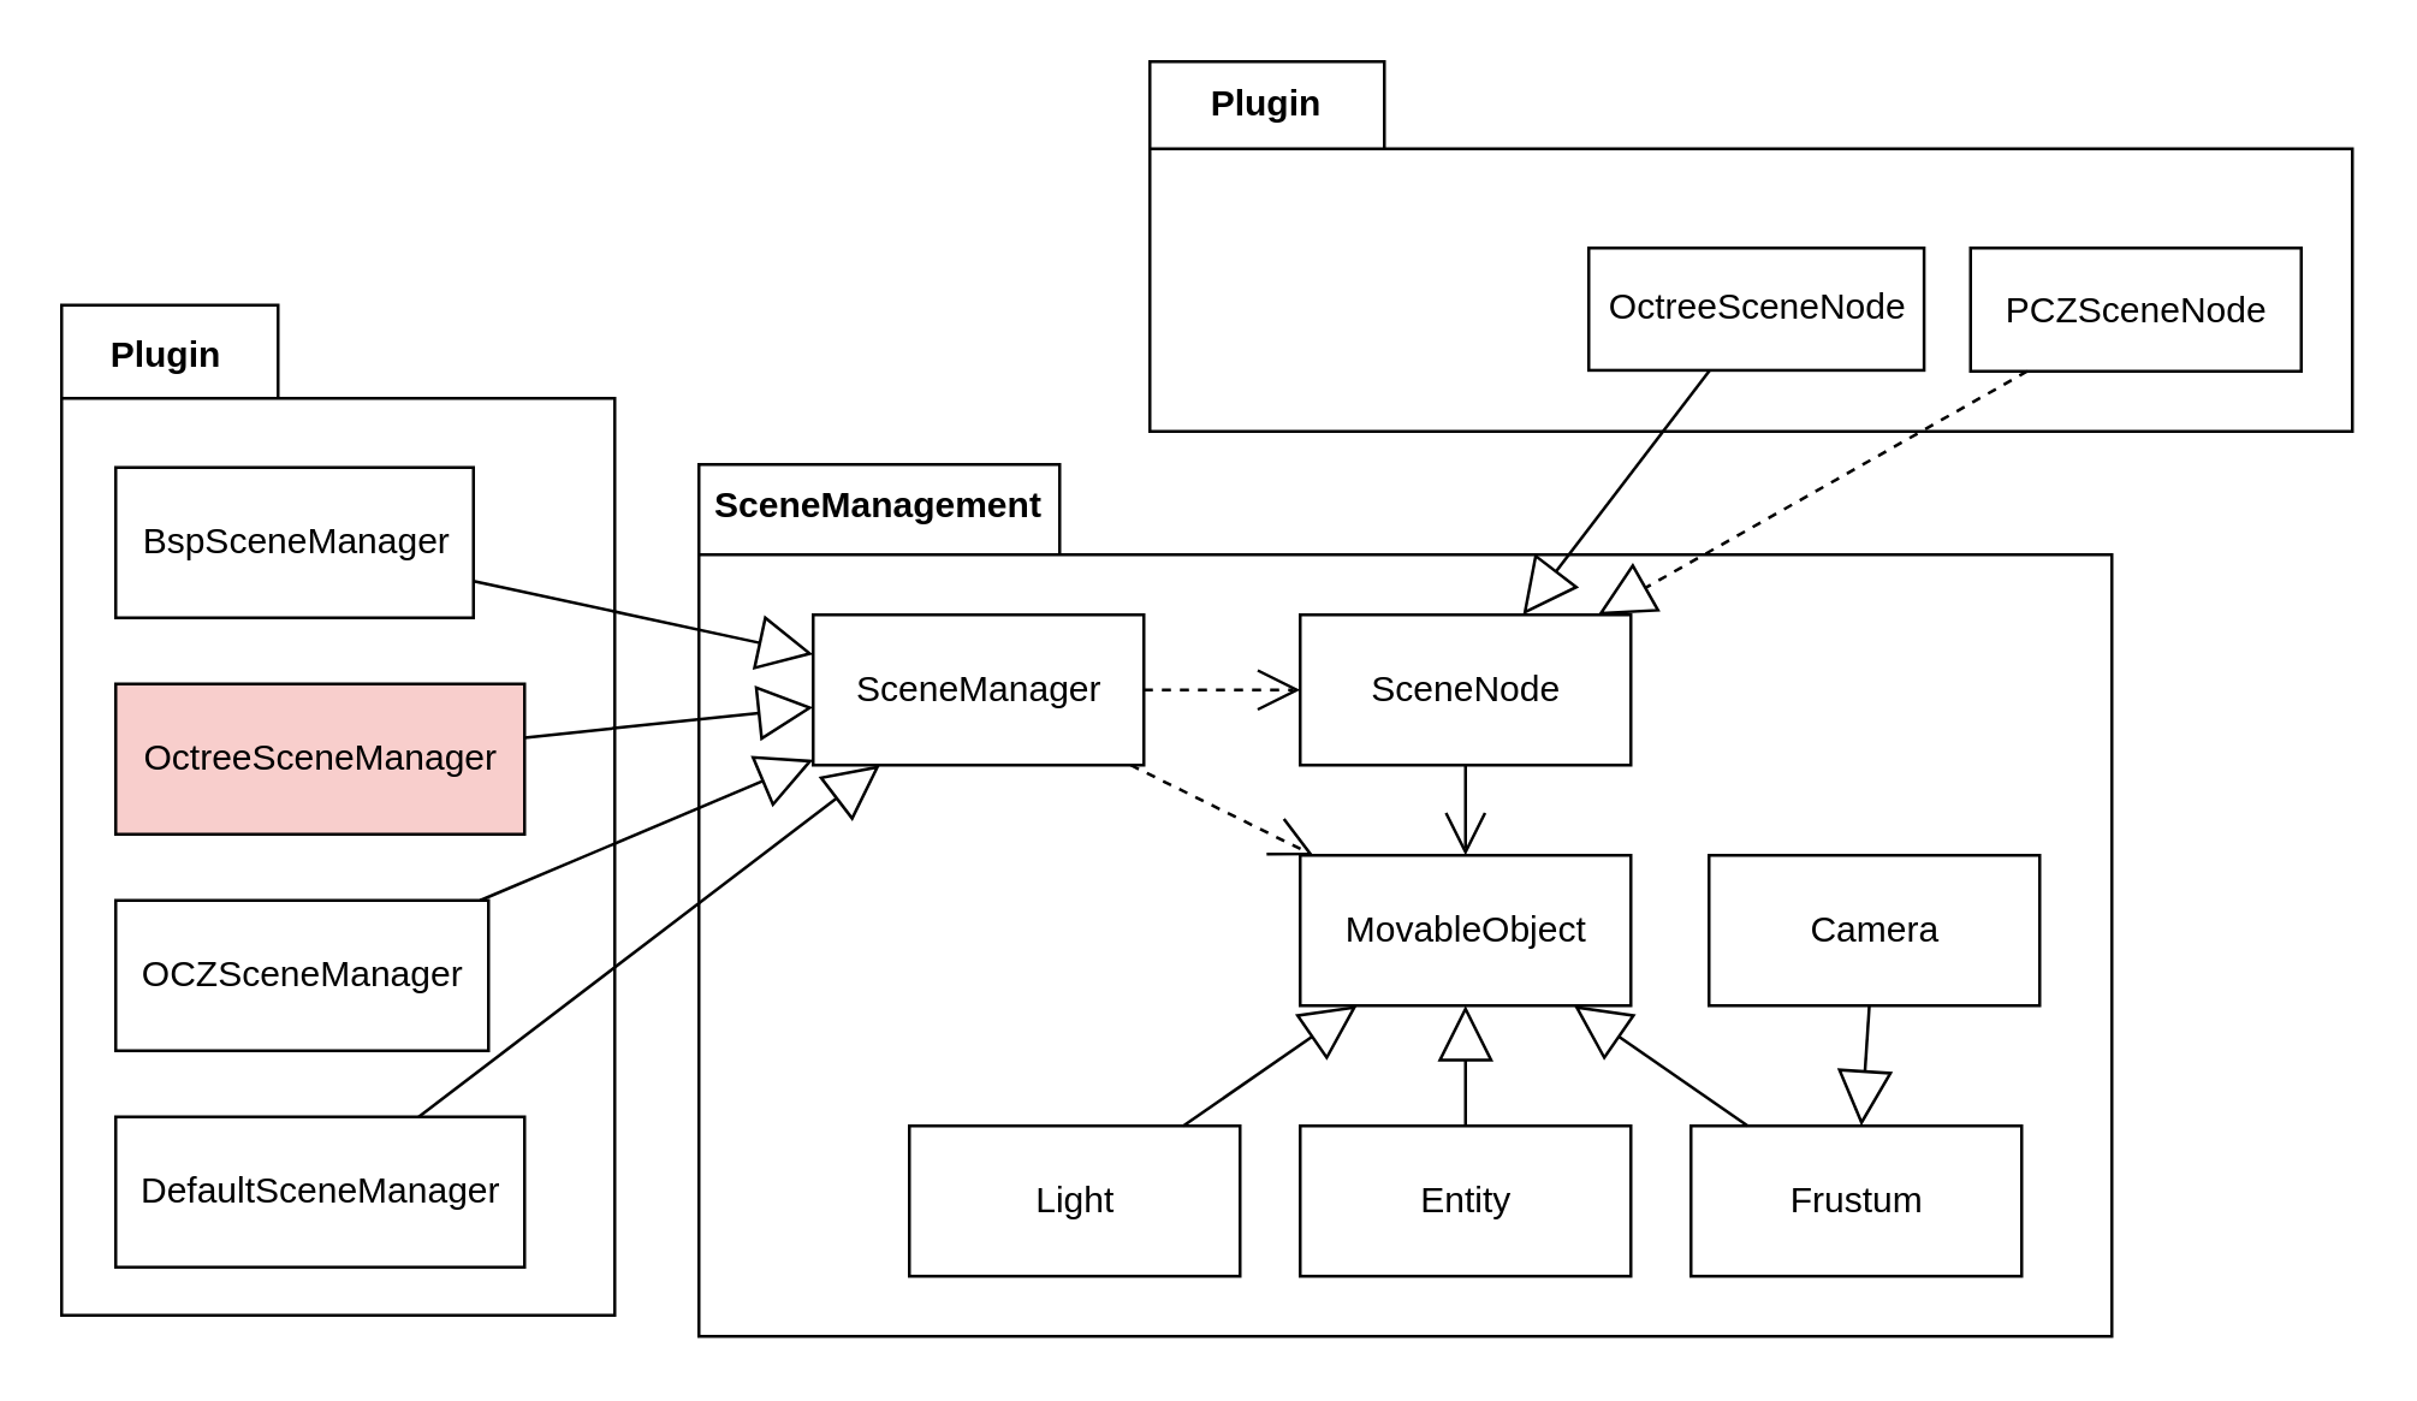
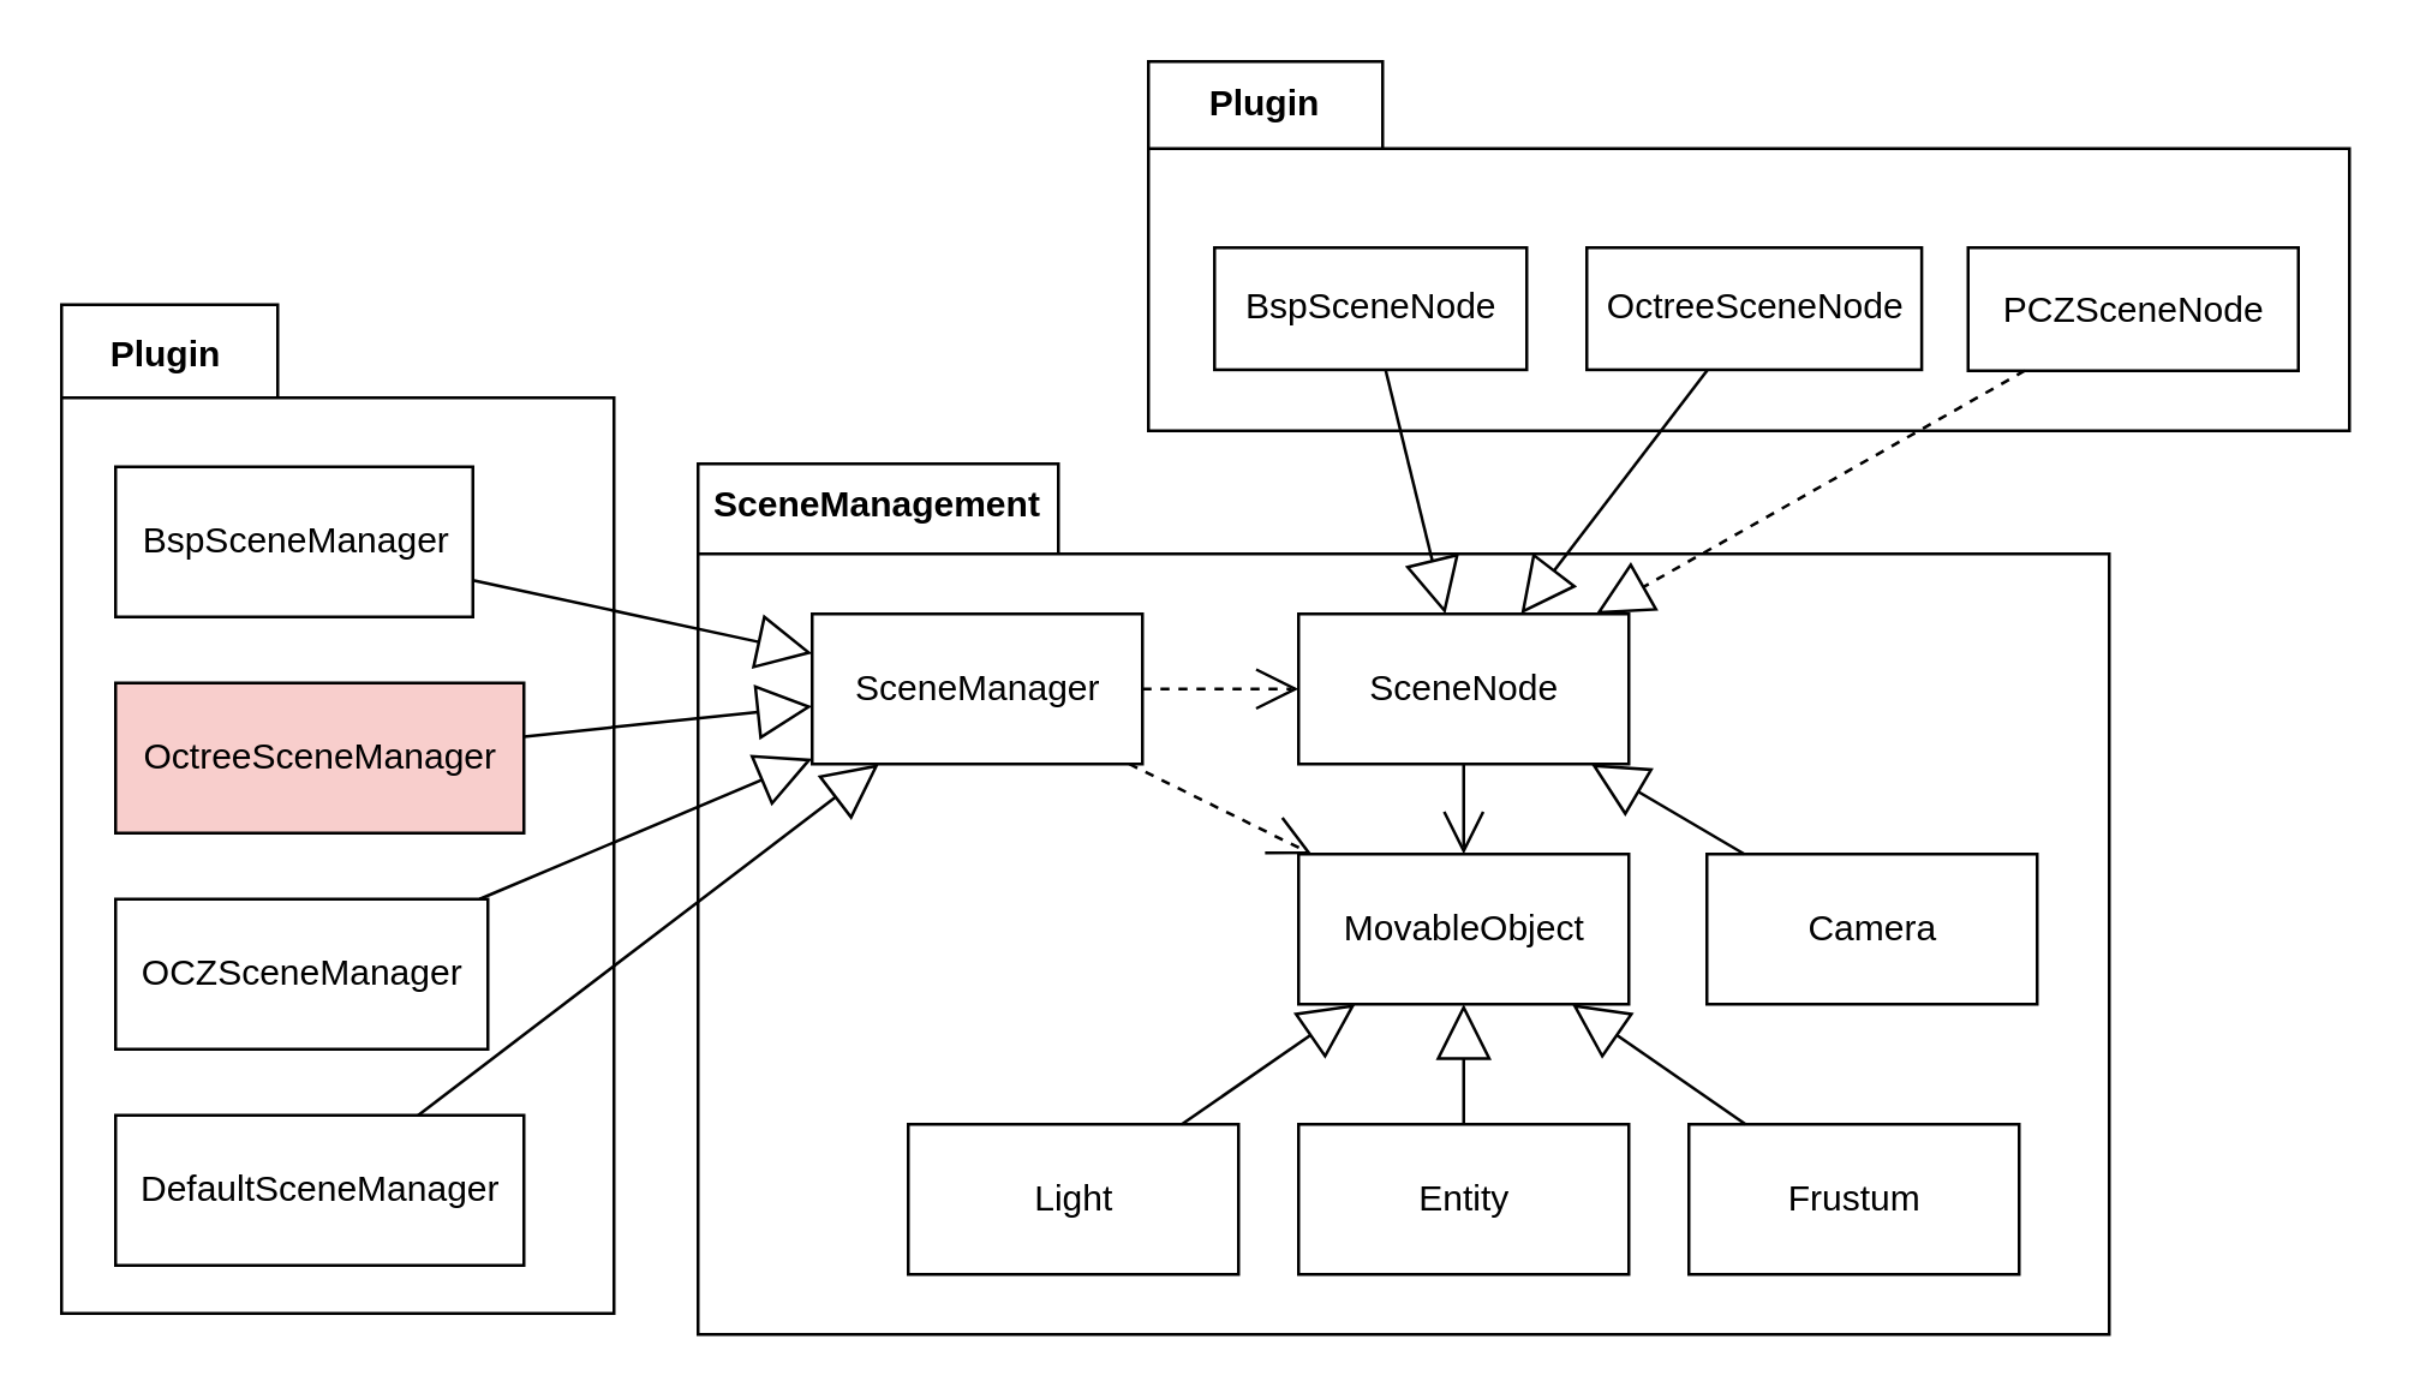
+ <mxCell id="12" value="BspSceneNode" style="html=1;align=center;" vertex="1" parent="9"><mxGeometry x="22.01" y="62.01" width="103.99" height="40.66" as="geometry" /></mxCell>
+ <mxCell id="32" value="" style="endArrow=block;endSize=16;endFill=0;html=1;" edge="1" parent="1" source="12" target="25"><mxGeometry width="160" relative="1" as="geometry"><mxPoint x="275" y="493" as="sourcePoint" /><mxPoint x="435" y="493" as="targetPoint" /></mxGeometry></mxCell>
- <mxCell id="31" value="" style="endArrow=block;endSize=16;endFill=0;html=1;" edge="1" parent="15" source="30" target="21"><mxGeometry width="160" relative="1" as="geometry"><mxPoint x="142" y="322" as="sourcePoint" /><mxPoint x="302" y="322" as="targetPoint" /></mxGeometry></mxCell>
+ <mxCell id="31" value="" style="endArrow=block;endSize=16;endFill=0;html=1;" edge="1" parent="15" source="30" target="25"><mxGeometry width="160" relative="1" as="geometry"><mxPoint x="142" y="322" as="sourcePoint" /><mxPoint x="302" y="322" as="targetPoint" /></mxGeometry></mxCell>
